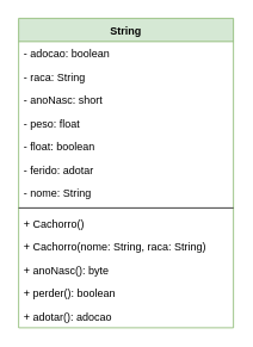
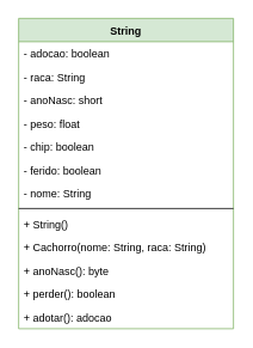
- <mxCell id="7" value="- float: boolean" style="text;strokeColor=none;fillColor=none;align=left;verticalAlign=top;spacingLeft=4;spacingRight=4;overflow=hidden;rotatable=0;points=[[0,0.5],[1,0.5]];portConstraint=eastwest;" vertex="1" parent="2"><mxGeometry y="130" width="240" height="26" as="geometry" /></mxCell>
+ <mxCell id="7" value="- chip: boolean" style="text;strokeColor=none;fillColor=none;align=left;verticalAlign=top;spacingLeft=4;spacingRight=4;overflow=hidden;rotatable=0;points=[[0,0.5],[1,0.5]];portConstraint=eastwest;" vertex="1" parent="2"><mxGeometry y="130" width="240" height="26" as="geometry" /></mxCell>
- <mxCell id="8" value="- ferido: adotar" style="text;strokeColor=none;fillColor=none;align=left;verticalAlign=top;spacingLeft=4;spacingRight=4;overflow=hidden;rotatable=0;points=[[0,0.5],[1,0.5]];portConstraint=eastwest;" vertex="1" parent="2"><mxGeometry y="156" width="240" height="26" as="geometry" /></mxCell>
+ <mxCell id="8" value="- ferido: boolean" style="text;strokeColor=none;fillColor=none;align=left;verticalAlign=top;spacingLeft=4;spacingRight=4;overflow=hidden;rotatable=0;points=[[0,0.5],[1,0.5]];portConstraint=eastwest;" vertex="1" parent="2"><mxGeometry y="156" width="240" height="26" as="geometry" /></mxCell>
- <mxCell id="11" value="+ Cachorro()" style="text;strokeColor=none;fillColor=none;align=left;verticalAlign=top;spacingLeft=4;spacingRight=4;overflow=hidden;rotatable=0;points=[[0,0.5],[1,0.5]];portConstraint=eastwest;" vertex="1" parent="2"><mxGeometry y="216" width="240" height="26" as="geometry" /></mxCell>
+ <mxCell id="11" value="+ String()" style="text;strokeColor=none;fillColor=none;align=left;verticalAlign=top;spacingLeft=4;spacingRight=4;overflow=hidden;rotatable=0;points=[[0,0.5],[1,0.5]];portConstraint=eastwest;" vertex="1" parent="2"><mxGeometry y="216" width="240" height="26" as="geometry" /></mxCell>
